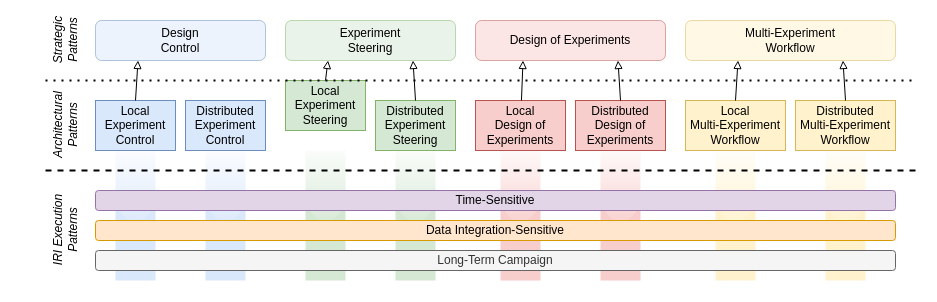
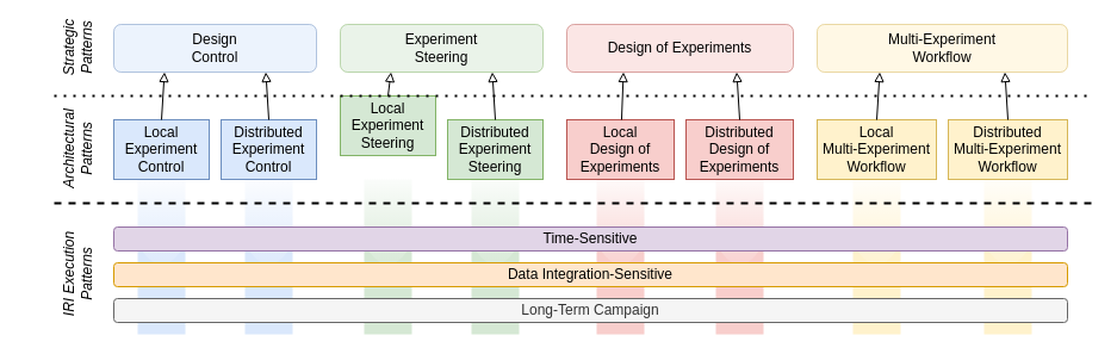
+ <mxCell id="26" value="" style="endArrow=block;html=1;rounded=0;endFill=0;exitX=0.5;exitY=0;exitDx=0;exitDy=0;entryX=0.75;entryY=1;entryDx=0;entryDy=0;" parent="1" source="21" target="10" edge="1"><mxGeometry width="50" height="50" relative="1" as="geometry"><mxPoint x="145" y="110" as="sourcePoint" /><mxPoint x="175" y="60" as="targetPoint" /></mxGeometry></mxCell>
